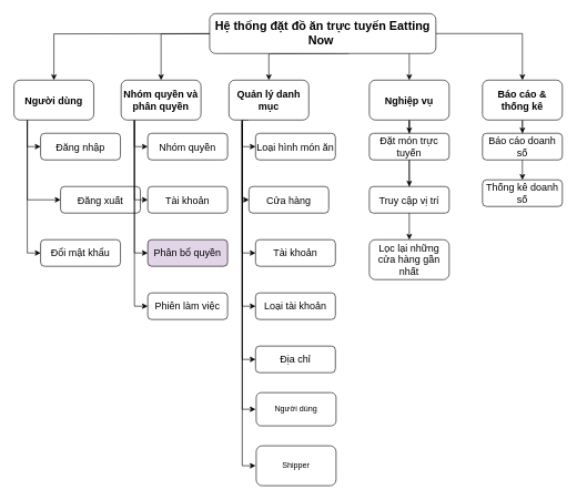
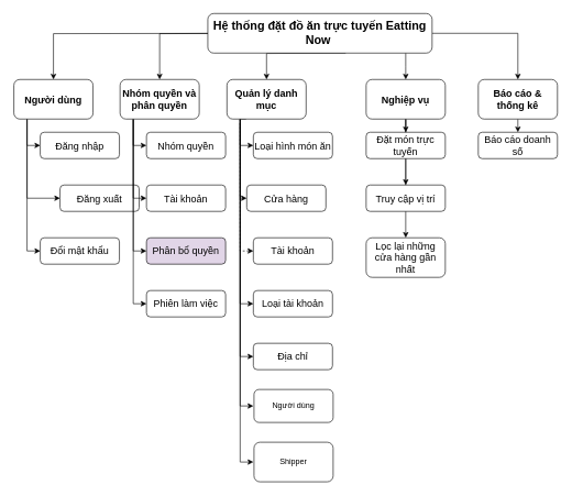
- <mxCell id="45" style="edgeStyle=orthogonalEdgeStyle;rounded=0;orthogonalLoop=1;jettySize=auto;html=1;fontSize=15;" parent="1" source="46" target="48" edge="1"><mxGeometry relative="1" as="geometry"><Array as="points"><mxPoint x="784" y="250" /><mxPoint x="784" y="250" /></Array></mxGeometry></mxCell>
- <mxCell id="48" value="Thống kê doanh số" style="rounded=1;whiteSpace=wrap;html=1;fontSize=15;" parent="1" vertex="1"><mxGeometry x="724" y="270" width="120" height="40" as="geometry" /></mxCell>
- <mxCell id="19" style="edgeStyle=orthogonalEdgeStyle;rounded=0;orthogonalLoop=1;jettySize=auto;html=1;fontSize=15;" parent="1" source="23" target="43" edge="1"><mxGeometry relative="1" as="geometry"><Array as="points"><mxPoint x="363" y="380" /></Array></mxGeometry></mxCell>
+ <mxCell id="19" style="edgeStyle=orthogonalEdgeStyle;rounded=0;orthogonalLoop=1;jettySize=auto;html=1;fontSize=15;dashed=1;" parent="1" source="23" target="43" edge="1"><mxGeometry relative="1" as="geometry"><Array as="points"><mxPoint x="363" y="380" /></Array></mxGeometry></mxCell>
